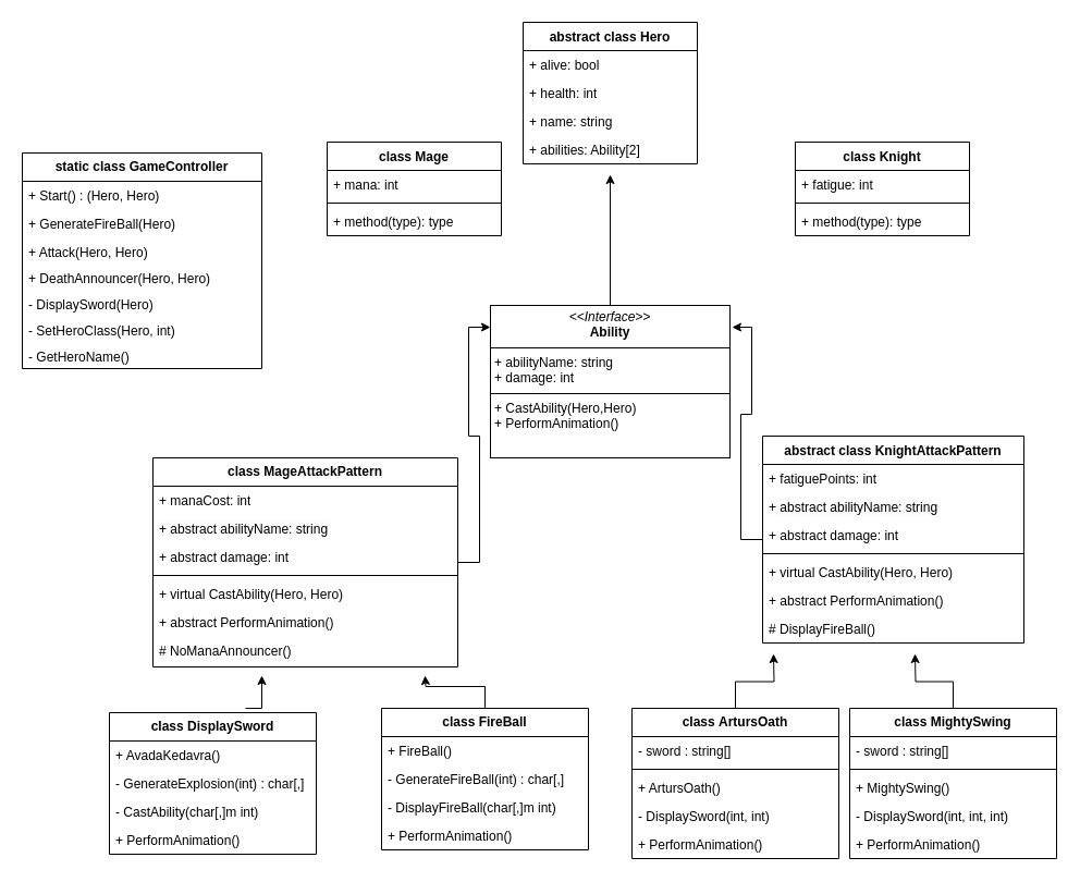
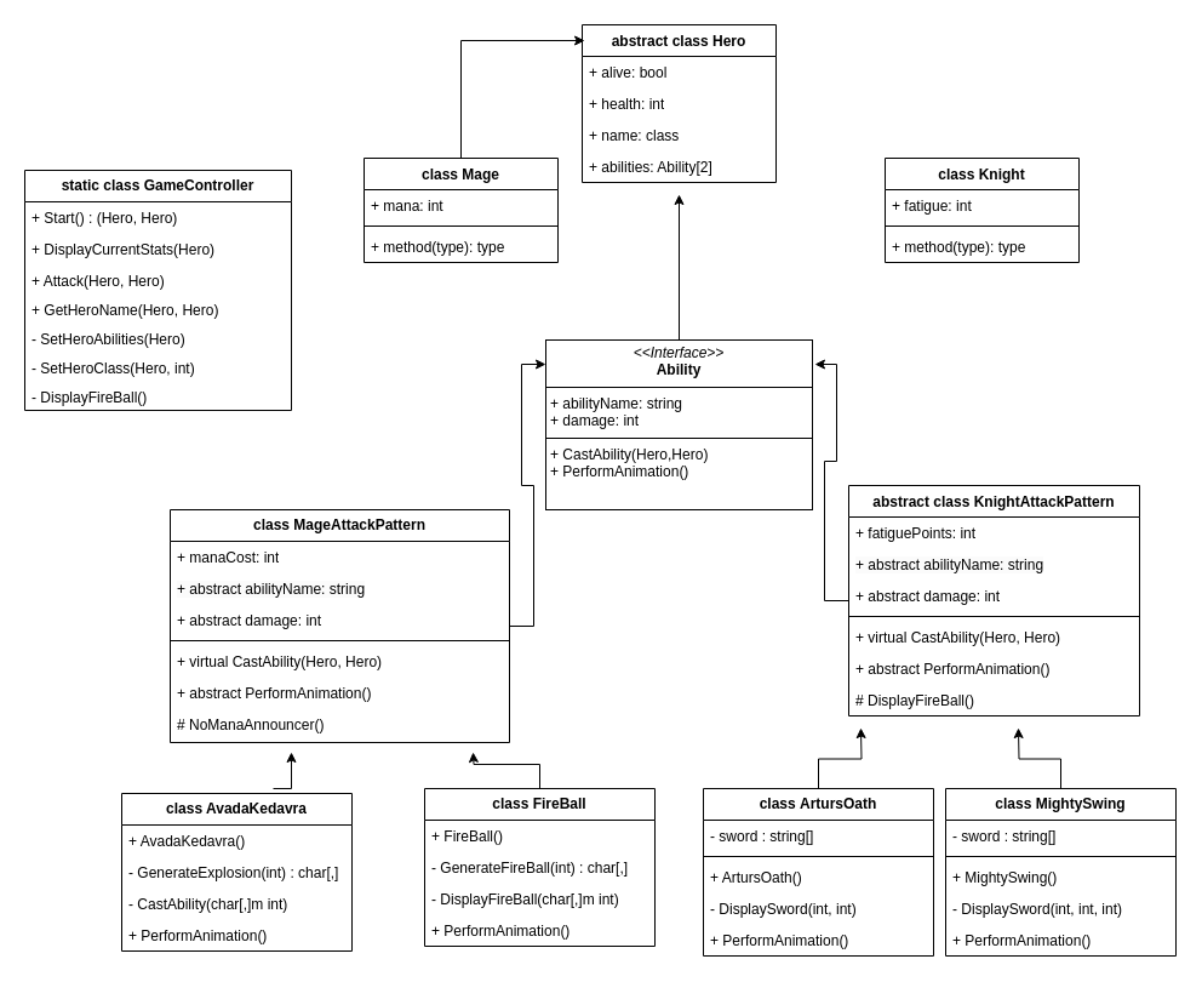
+ <mxCell id="67" style="edgeStyle=orthogonalEdgeStyle;rounded=0;orthogonalLoop=1;jettySize=auto;html=1;exitX=0.5;exitY=0;exitDx=0;exitDy=0;entryX=0.013;entryY=0.1;entryDx=0;entryDy=0;entryPerimeter=0;" edge="1" parent="1" source="7" target="2"><mxGeometry relative="1" as="geometry" /></mxCell>
- <mxCell id="5" value="+ name: string" style="text;strokeColor=none;fillColor=none;align=left;verticalAlign=top;spacingLeft=4;spacingRight=4;overflow=hidden;rotatable=0;points=[[0,0.5],[1,0.5]];portConstraint=eastwest;whiteSpace=wrap;html=1;" parent="2" vertex="1"><mxGeometry y="78" width="160" height="26" as="geometry" /></mxCell>
+ <mxCell id="5" value="+ name: class" style="text;strokeColor=none;fillColor=none;align=left;verticalAlign=top;spacingLeft=4;spacingRight=4;overflow=hidden;rotatable=0;points=[[0,0.5],[1,0.5]];portConstraint=eastwest;whiteSpace=wrap;html=1;" parent="2" vertex="1"><mxGeometry y="78" width="160" height="26" as="geometry" /></mxCell>
- <mxCell id="61" value="+ GenerateFireBall(Hero)" style="text;strokeColor=none;fillColor=none;align=left;verticalAlign=top;spacingLeft=4;spacingRight=4;overflow=hidden;rotatable=0;points=[[0,0.5],[1,0.5]];portConstraint=eastwest;whiteSpace=wrap;html=1;" parent="59" vertex="1"><mxGeometry y="52" width="220" height="26" as="geometry" /></mxCell>
+ <mxCell id="61" value="+ DisplayCurrentStats(Hero)" style="text;strokeColor=none;fillColor=none;align=left;verticalAlign=top;spacingLeft=4;spacingRight=4;overflow=hidden;rotatable=0;points=[[0,0.5],[1,0.5]];portConstraint=eastwest;whiteSpace=wrap;html=1;" parent="59" vertex="1"><mxGeometry y="52" width="220" height="26" as="geometry" /></mxCell>
- <mxCell id="63" value="+ DeathAnnouncer(Hero, Hero)" style="text;strokeColor=none;fillColor=none;align=left;verticalAlign=top;spacingLeft=4;spacingRight=4;overflow=hidden;rotatable=0;points=[[0,0.5],[1,0.5]];portConstraint=eastwest;whiteSpace=wrap;html=1;" vertex="1" parent="59"><mxGeometry y="102" width="220" height="24" as="geometry" /></mxCell>
+ <mxCell id="63" value="+ GetHeroName(Hero, Hero)" style="text;strokeColor=none;fillColor=none;align=left;verticalAlign=top;spacingLeft=4;spacingRight=4;overflow=hidden;rotatable=0;points=[[0,0.5],[1,0.5]];portConstraint=eastwest;whiteSpace=wrap;html=1;" vertex="1" parent="59"><mxGeometry y="102" width="220" height="24" as="geometry" /></mxCell>
- <mxCell id="64" value="- DisplaySword(Hero)" style="text;strokeColor=none;fillColor=none;align=left;verticalAlign=top;spacingLeft=4;spacingRight=4;overflow=hidden;rotatable=0;points=[[0,0.5],[1,0.5]];portConstraint=eastwest;whiteSpace=wrap;html=1;" vertex="1" parent="59"><mxGeometry y="126" width="220" height="24" as="geometry" /></mxCell>
+ <mxCell id="64" value="- SetHeroAbilities(Hero)" style="text;strokeColor=none;fillColor=none;align=left;verticalAlign=top;spacingLeft=4;spacingRight=4;overflow=hidden;rotatable=0;points=[[0,0.5],[1,0.5]];portConstraint=eastwest;whiteSpace=wrap;html=1;" vertex="1" parent="59"><mxGeometry y="126" width="220" height="24" as="geometry" /></mxCell>
- <mxCell id="66" value="- GetHeroName()" style="text;strokeColor=none;fillColor=none;align=left;verticalAlign=top;spacingLeft=4;spacingRight=4;overflow=hidden;rotatable=0;points=[[0,0.5],[1,0.5]];portConstraint=eastwest;whiteSpace=wrap;html=1;" vertex="1" parent="59"><mxGeometry y="174" width="220" height="24" as="geometry" /></mxCell>
+ <mxCell id="66" value="- DisplayFireBall()" style="text;strokeColor=none;fillColor=none;align=left;verticalAlign=top;spacingLeft=4;spacingRight=4;overflow=hidden;rotatable=0;points=[[0,0.5],[1,0.5]];portConstraint=eastwest;whiteSpace=wrap;html=1;" vertex="1" parent="59"><mxGeometry y="174" width="220" height="24" as="geometry" /></mxCell>
- <mxCell id="34" value="&lt;b&gt;class DisplaySword&lt;/b&gt;" style="swimlane;fontStyle=0;childLayout=stackLayout;horizontal=1;startSize=26;fillColor=none;horizontalStack=0;resizeParent=1;resizeParentMax=0;resizeLast=0;collapsible=1;marginBottom=0;whiteSpace=wrap;html=1;" parent="1" vertex="1"><mxGeometry x="100" y="654" width="190" height="130" as="geometry" /></mxCell>
+ <mxCell id="34" value="&lt;b&gt;class AvadaKedavra&lt;/b&gt;" style="swimlane;fontStyle=0;childLayout=stackLayout;horizontal=1;startSize=26;fillColor=none;horizontalStack=0;resizeParent=1;resizeParentMax=0;resizeLast=0;collapsible=1;marginBottom=0;whiteSpace=wrap;html=1;" parent="1" vertex="1"><mxGeometry x="100" y="654" width="190" height="130" as="geometry" /></mxCell>
